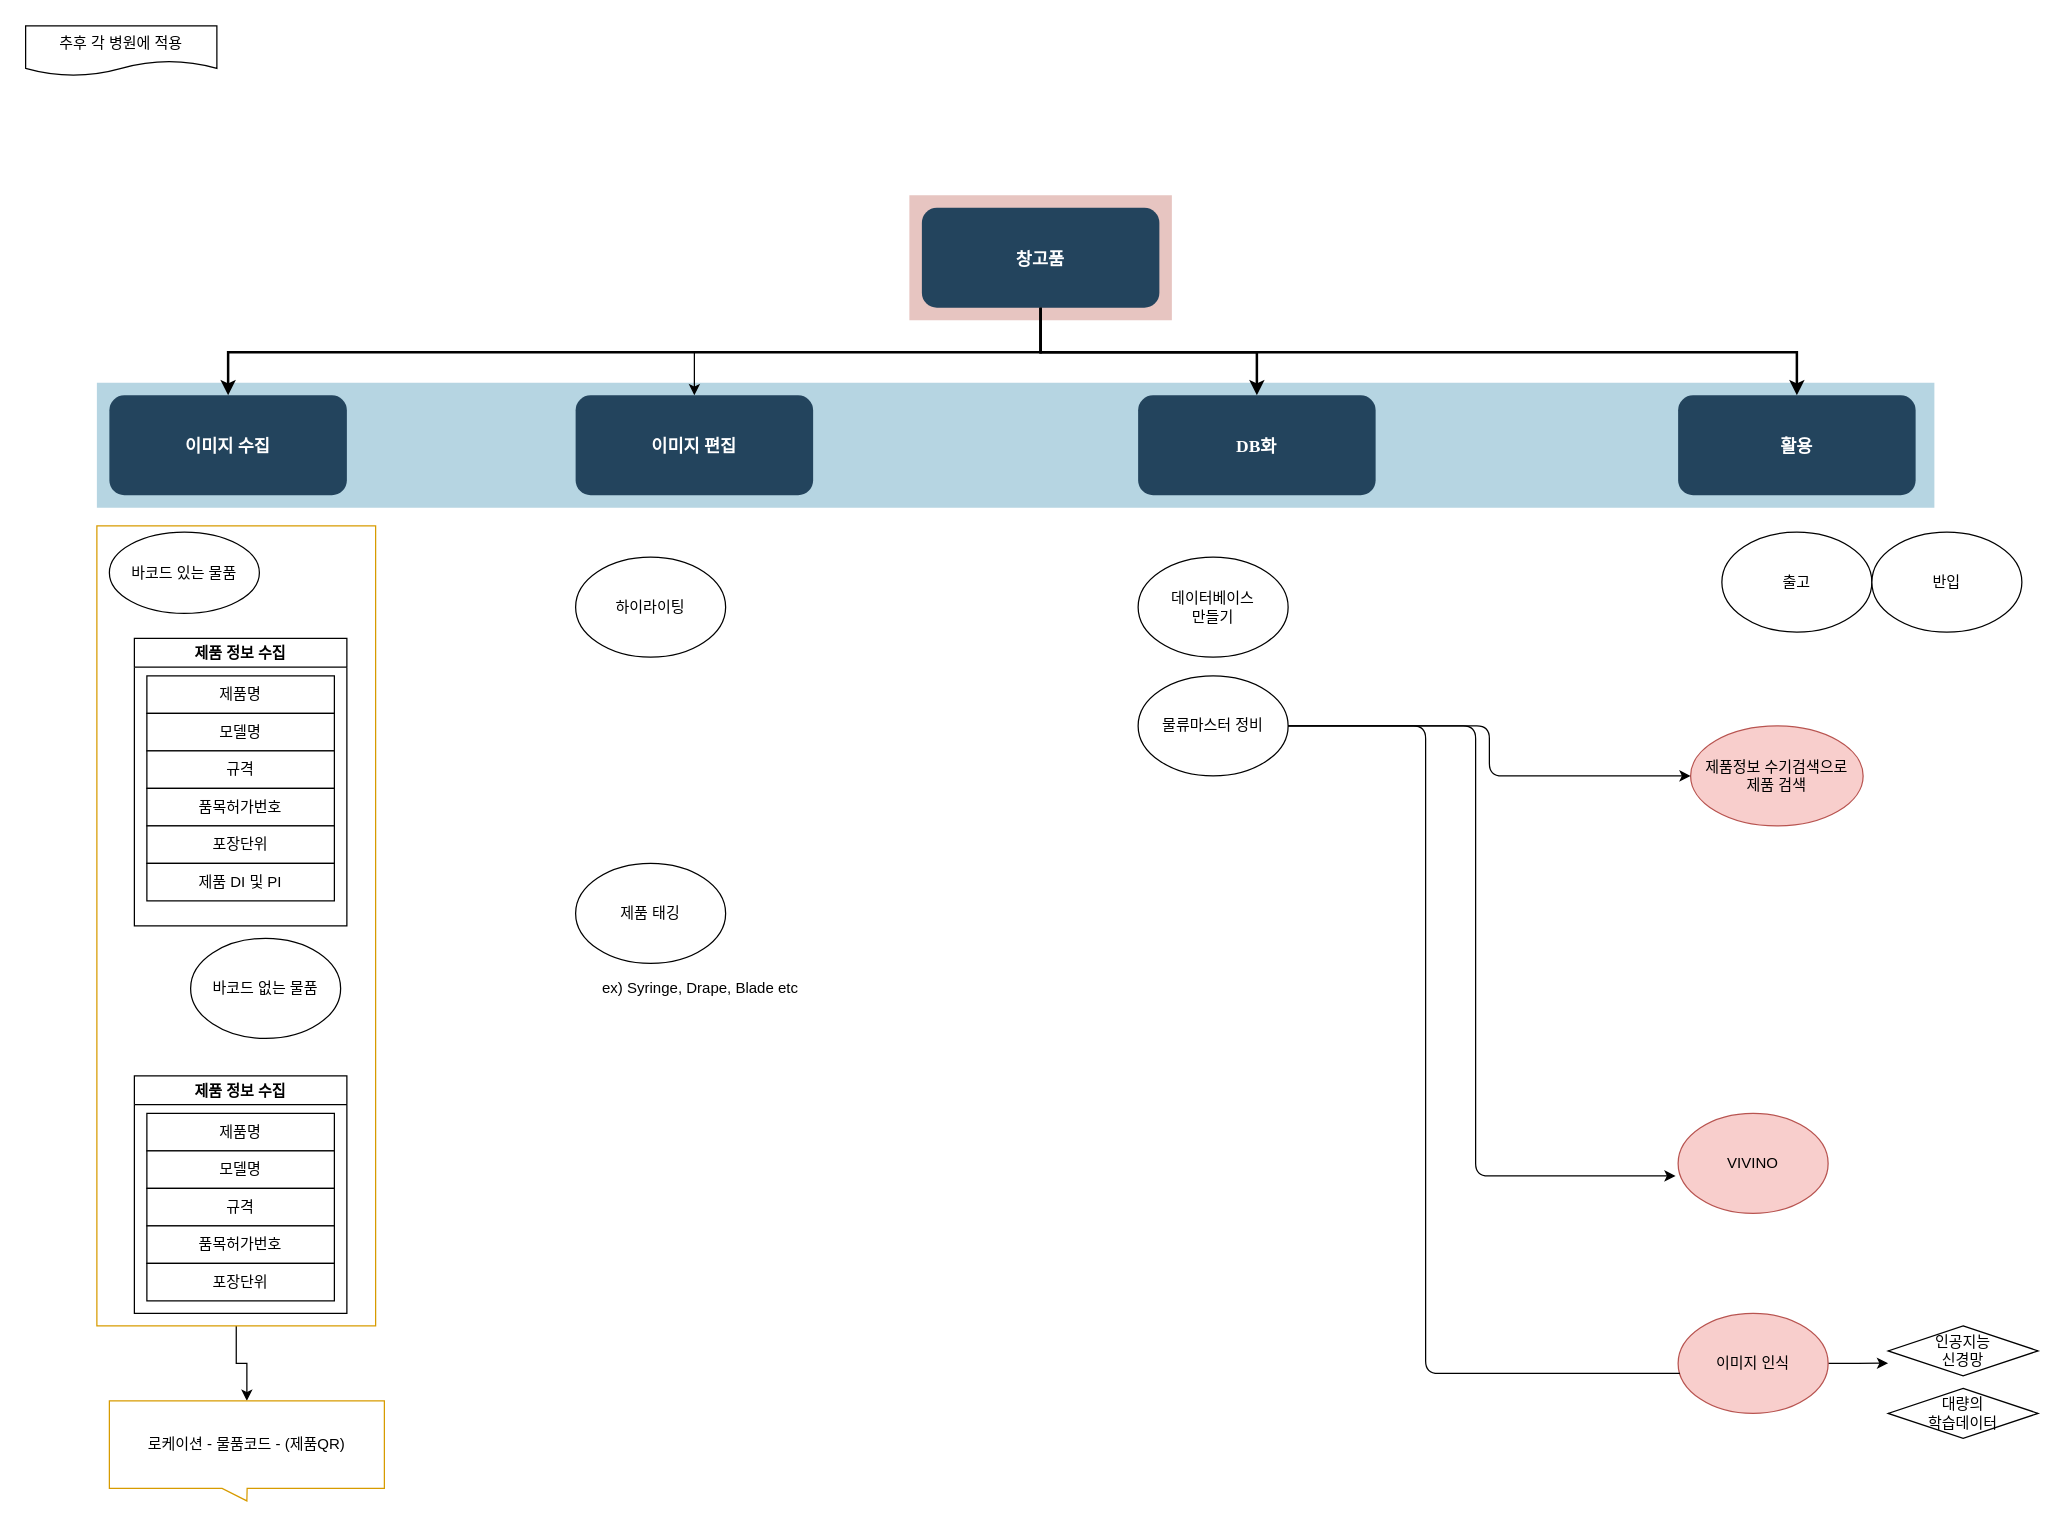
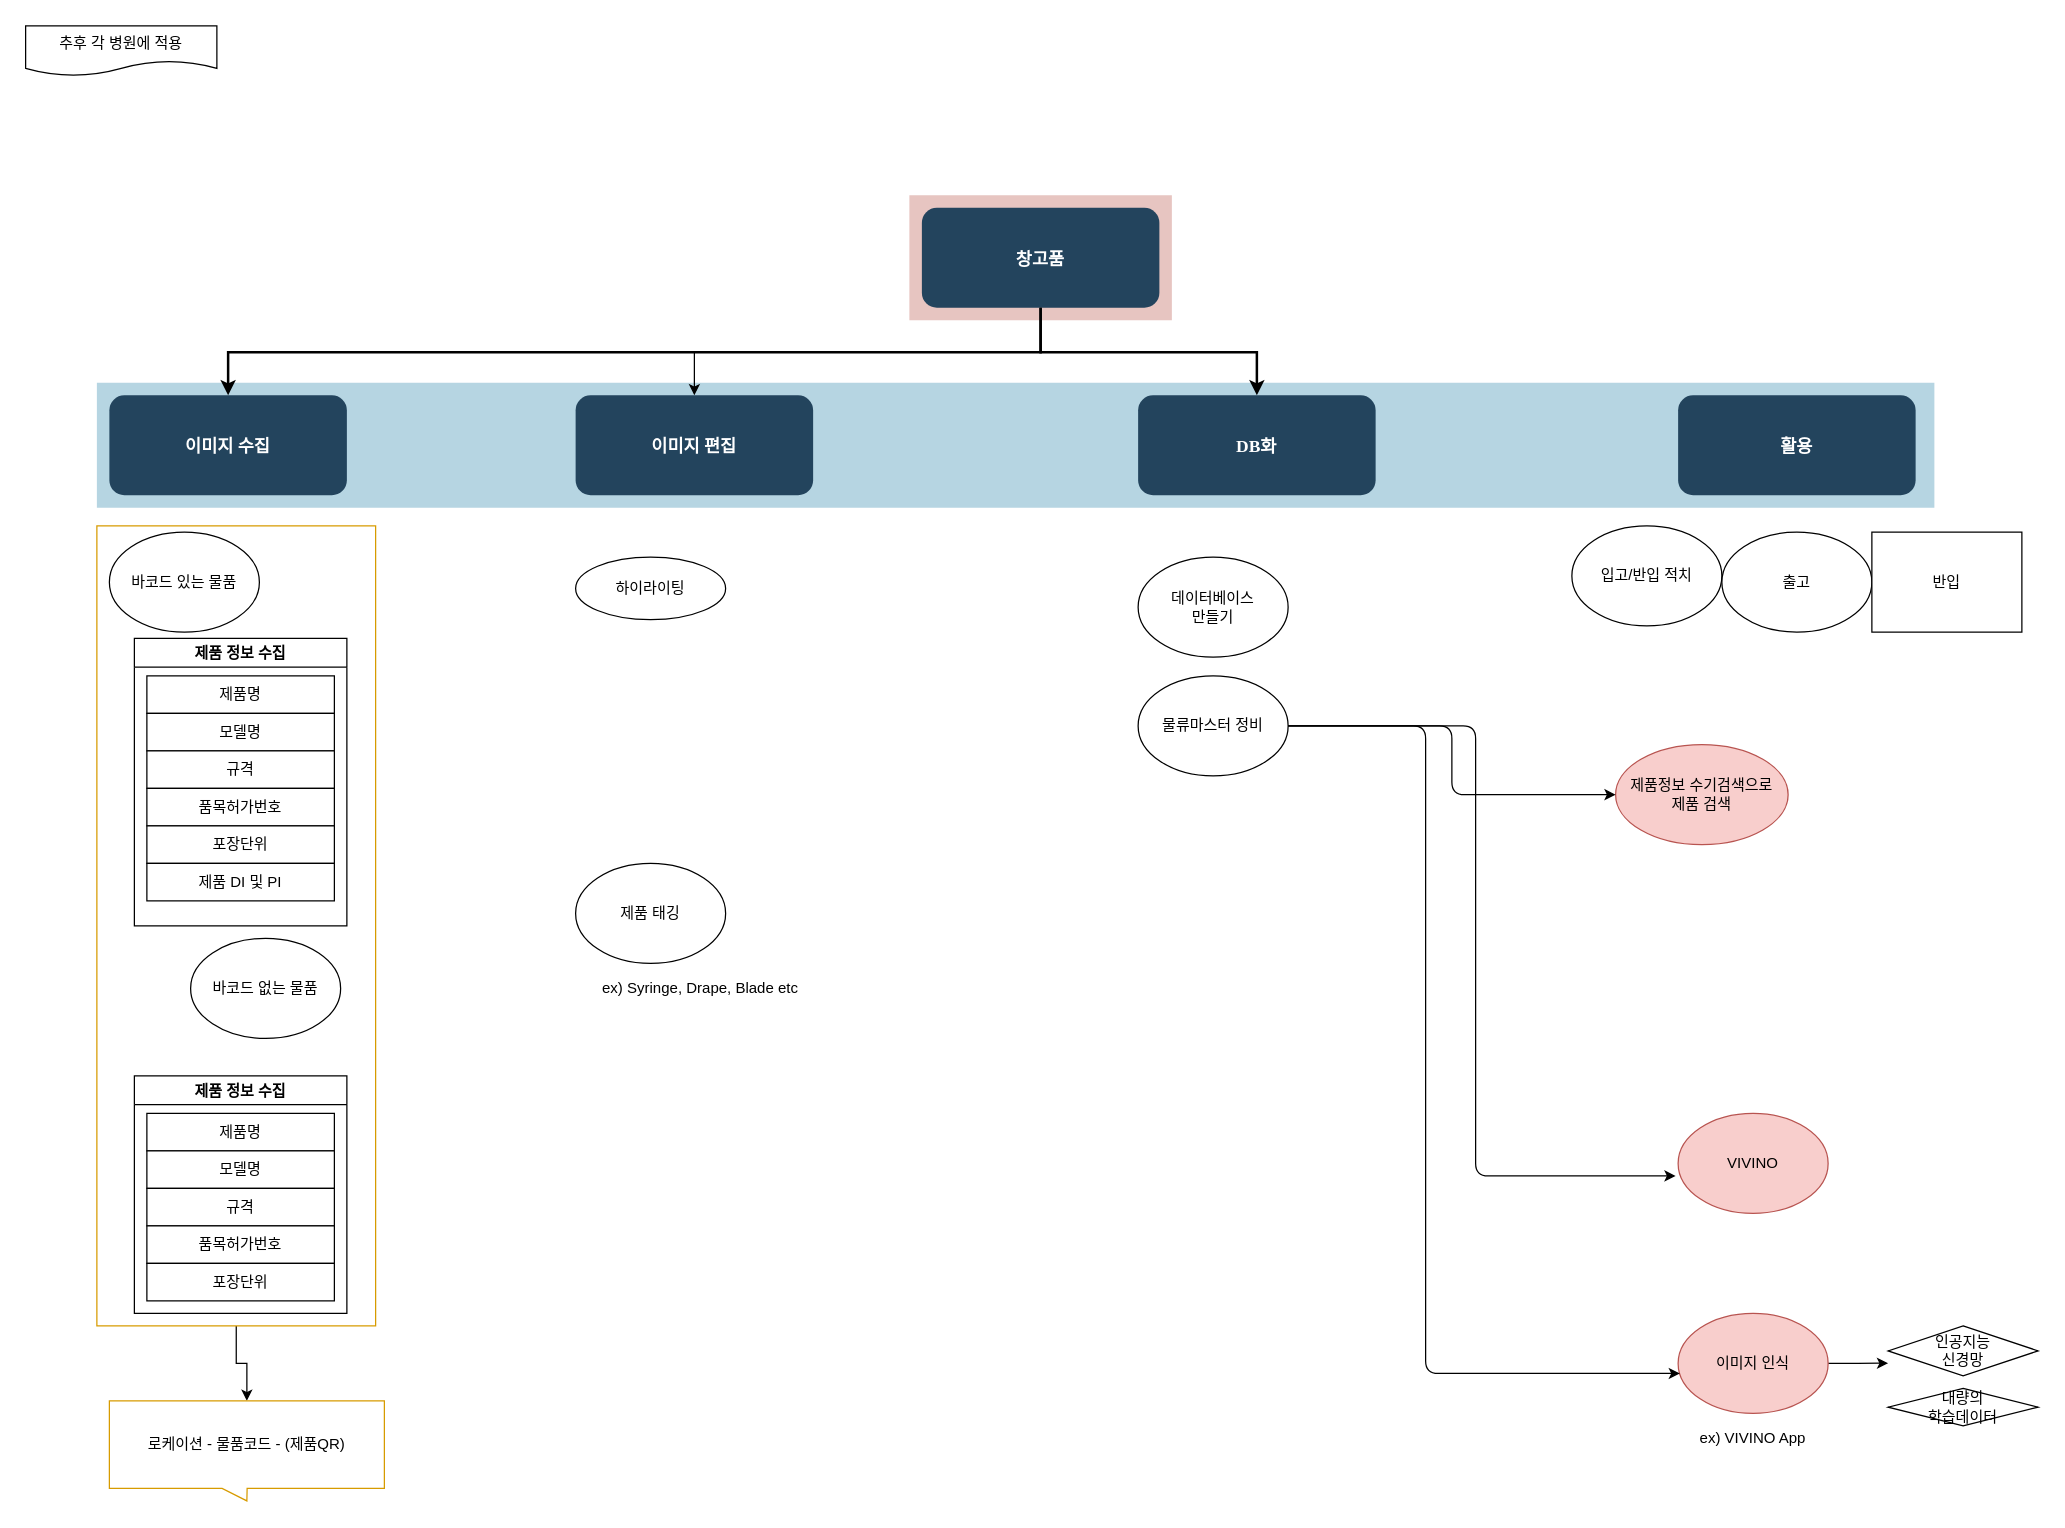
- <mxCell id="6" value="" style="edgeStyle=elbowEdgeStyle;elbow=vertical;strokeWidth=2;rounded=0" parent="1" source="4" target="5" edge="1"><mxGeometry x="337" y="215.5" width="100" height="100" as="geometry"><mxPoint x="317" y="295.5" as="sourcePoint" /><mxPoint x="417" y="195.5" as="targetPoint" /></mxGeometry></mxCell>
- <mxCell id="19" value="바코드 있는 물품" style="ellipse;whiteSpace=wrap;html=1;" vertex="1" parent="1"><mxGeometry x="87" y="425" width="120" height="65" as="geometry" /></mxCell>
+ <mxCell id="19" value="바코드 있는 물품" style="ellipse;whiteSpace=wrap;html=1;" vertex="1" parent="1"><mxGeometry x="87" y="425" width="120" height="80" as="geometry" /></mxCell>
+ <mxCell id="13" value="입고/반입 적치" style="ellipse;whiteSpace=wrap;html=1;" vertex="1" parent="1"><mxGeometry x="1257" y="420" width="120" height="80" as="geometry" /></mxCell>
- <mxCell id="15" value="반입" style="ellipse;whiteSpace=wrap;html=1;" vertex="1" parent="1"><mxGeometry x="1497" y="425" width="120" height="80" as="geometry" /></mxCell>
+ <mxCell id="15" value="반입" style="whiteSpace=wrap;html=1;rounded=0;" vertex="1" parent="1"><mxGeometry x="1497" y="425" width="120" height="80" as="geometry" /></mxCell>
- <mxCell id="18" value="하이라이팅" style="ellipse;whiteSpace=wrap;html=1;" vertex="1" parent="1"><mxGeometry x="460" y="445" width="120" height="80" as="geometry" /></mxCell>
+ <mxCell id="18" value="하이라이팅" style="ellipse;whiteSpace=wrap;html=1;" vertex="1" parent="1"><mxGeometry x="460" y="445" width="120" height="50" as="geometry" /></mxCell>
- <mxCell id="41" value="제품정보 수기검색으로&lt;br&gt;제품 검색" style="ellipse;whiteSpace=wrap;html=1;fillColor=#f8cecc;strokeColor=#b85450;" vertex="1" parent="1"><mxGeometry x="1352" y="580" width="138" height="80" as="geometry" /></mxCell>
+ <mxCell id="41" value="제품정보 수기검색으로&lt;br&gt;제품 검색" style="ellipse;whiteSpace=wrap;html=1;fillColor=#f8cecc;strokeColor=#b85450;" vertex="1" parent="1"><mxGeometry x="1292" y="595" width="138" height="80" as="geometry" /></mxCell>
- <mxCell id="45" value="" style="edgeStyle=elbowEdgeStyle;elbow=horizontal;endArrow=none;html=1;entryX=0.012;entryY=0.601;entryDx=0;entryDy=0;entryPerimeter=0;exitX=1;exitY=0.5;exitDx=0;exitDy=0;" edge="1" parent="1" source="42" target="17"><mxGeometry width="50" height="50" relative="1" as="geometry"><mxPoint x="1030" y="690" as="sourcePoint" /><mxPoint x="1080" y="640" as="targetPoint" /><Array as="points"><mxPoint x="1140" y="900" /><mxPoint x="1120" y="900" /></Array></mxGeometry></mxCell>
+ <mxCell id="45" value="" style="edgeStyle=elbowEdgeStyle;elbow=horizontal;endArrow=classic;html=1;entryX=0.012;entryY=0.601;entryDx=0;entryDy=0;entryPerimeter=0;exitX=1;exitY=0.5;exitDx=0;exitDy=0;" edge="1" parent="1" source="42" target="17"><mxGeometry width="50" height="50" relative="1" as="geometry"><mxPoint x="1030" y="690" as="sourcePoint" /><mxPoint x="1080" y="640" as="targetPoint" /><Array as="points"><mxPoint x="1140" y="900" /><mxPoint x="1120" y="900" /></Array></mxGeometry></mxCell>
- <mxCell id="49" value="대량의&lt;br&gt;학습데이터" style="rhombus;whiteSpace=wrap;html=1;fillColor=none;" vertex="1" parent="1"><mxGeometry x="1510" y="1110" width="120" height="40" as="geometry" /></mxCell>
+ <mxCell id="49" value="대량의&lt;br&gt;학습데이터" style="rhombus;whiteSpace=wrap;html=1;fillColor=none;" vertex="1" parent="1"><mxGeometry x="1510" y="1110" width="120" height="30" as="geometry" /></mxCell>
+ <mxCell id="46" value="ex) VIVINO App" style="text;html=1;strokeColor=none;fillColor=none;align=center;verticalAlign=middle;whiteSpace=wrap;rounded=0;" vertex="1" parent="1"><mxGeometry x="1352" y="1140" width="100" height="20" as="geometry" /></mxCell>
